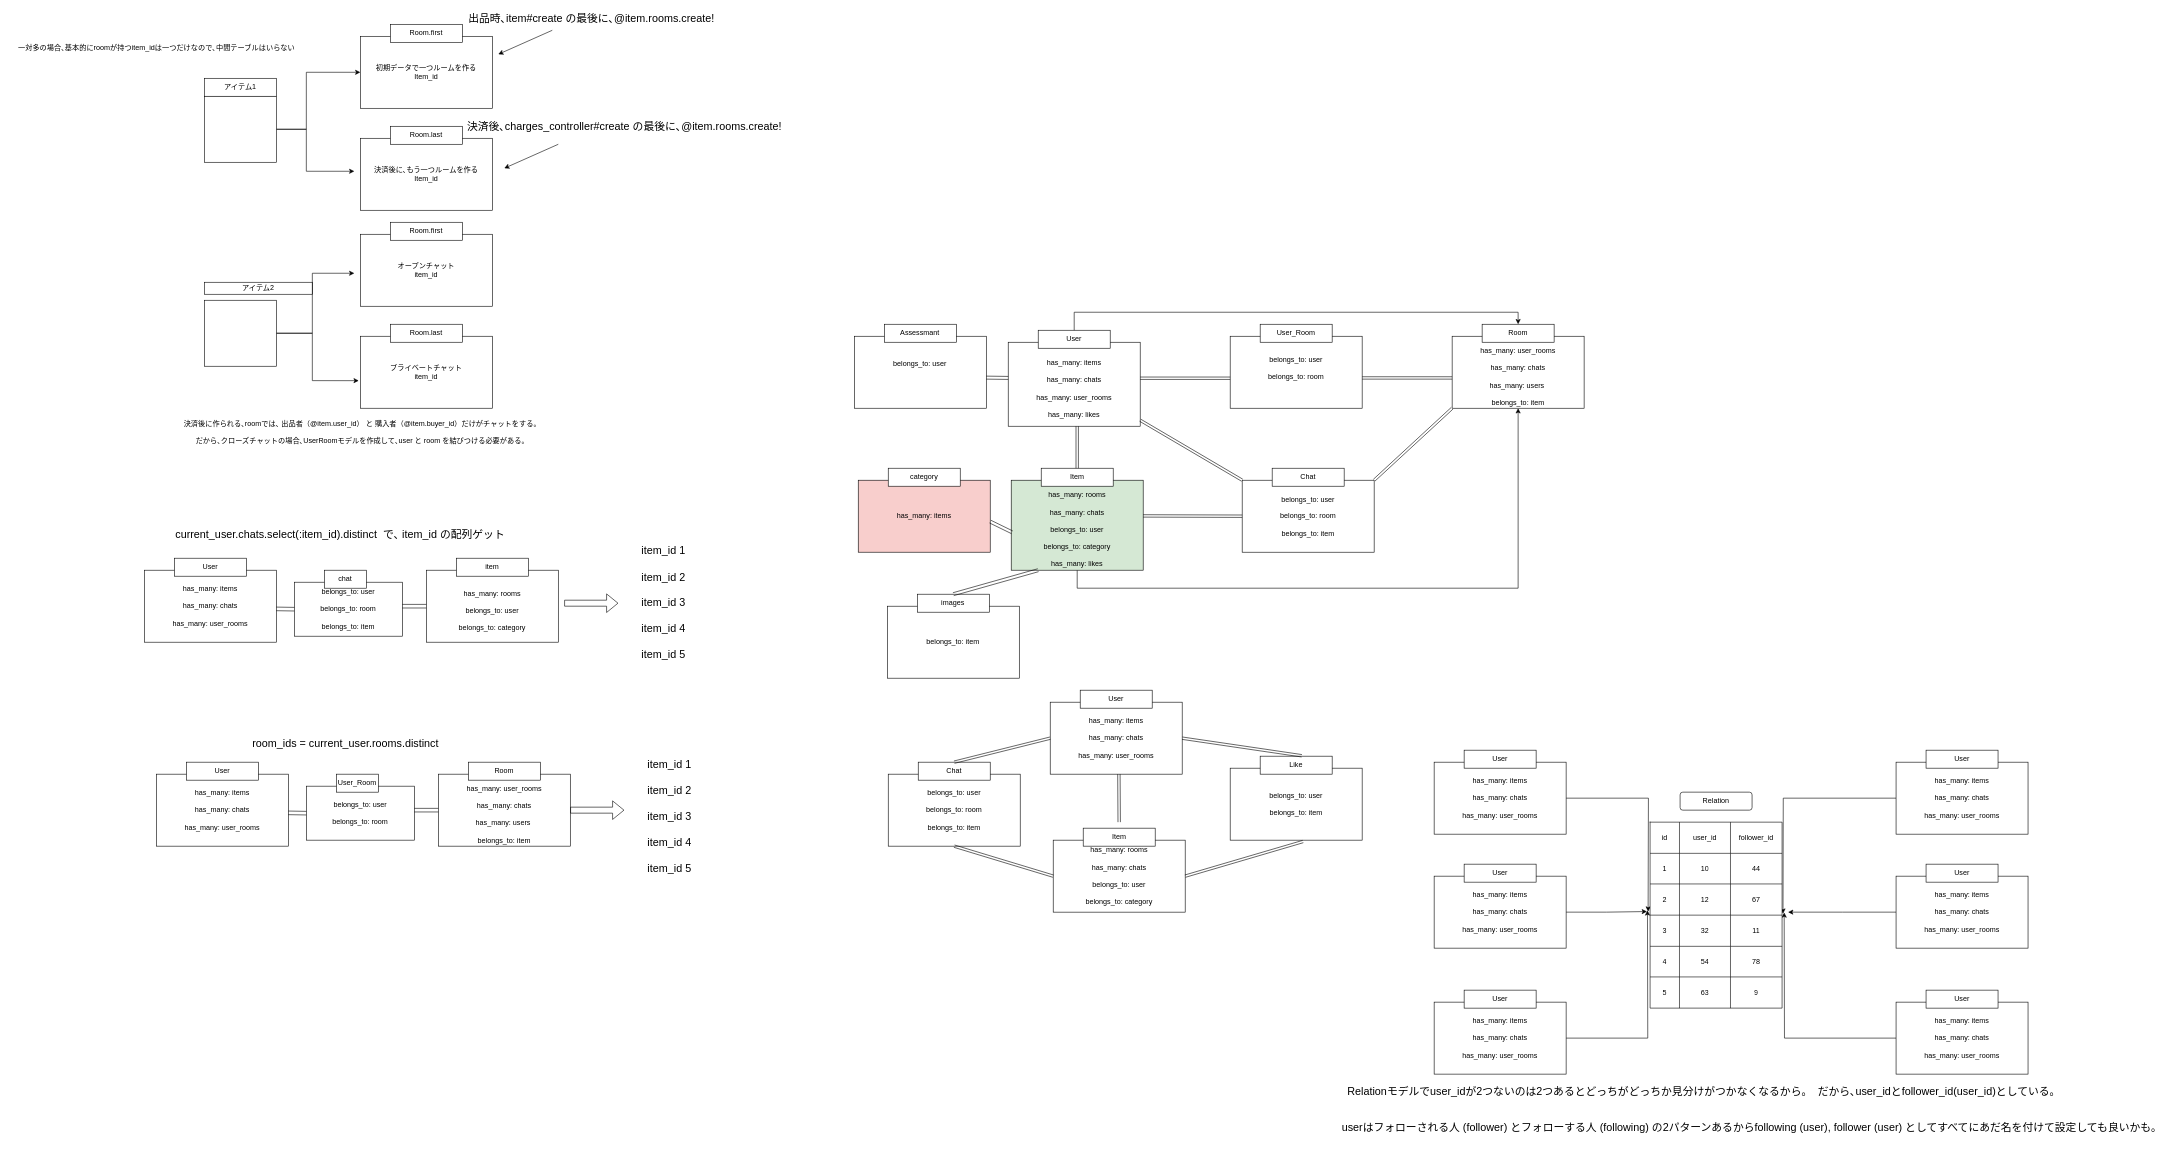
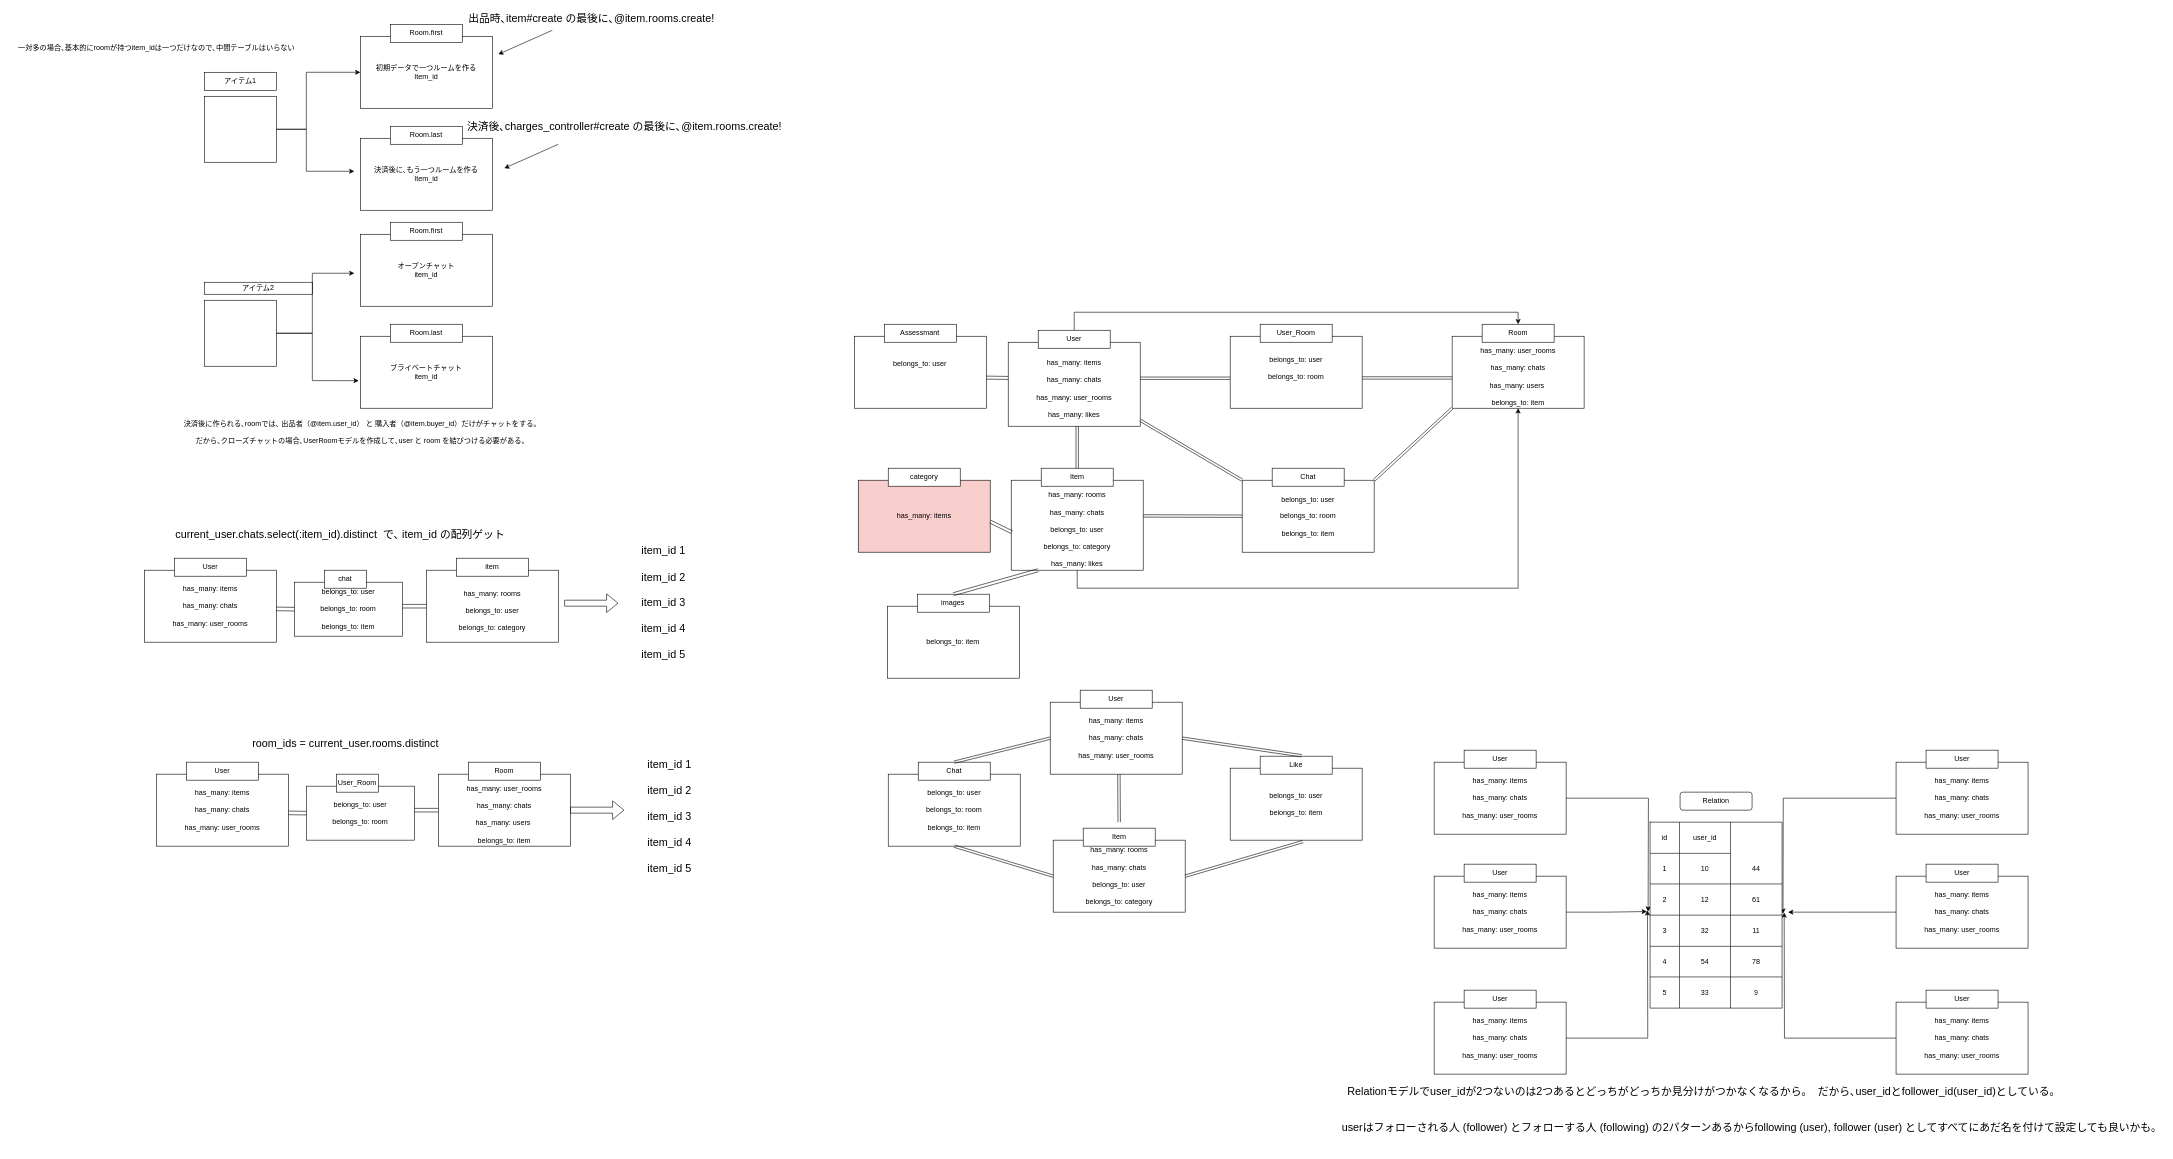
- <mxCell id="3" value="アイテム1" style="whiteSpace=wrap;html=1;" parent="1" vertex="1"><mxGeometry x="340" y="130" width="120" height="30" as="geometry" /></mxCell>
+ <mxCell id="3" value="アイテム1" style="whiteSpace=wrap;html=1;" parent="1" vertex="1"><mxGeometry x="340" y="120" width="120" height="30" as="geometry" /></mxCell>
- <mxCell id="28" value="&lt;span&gt;&lt;br&gt;has_many: rooms&lt;br&gt;&lt;/span&gt;&lt;br&gt;has_many: chats&lt;br&gt;&lt;br&gt;belongs_to: user&lt;br&gt;&lt;br&gt;belongs_to: category&lt;br&gt;&lt;span&gt;&lt;br&gt;&lt;/span&gt;has_many: likes&lt;span&gt;&lt;br&gt;&lt;/span&gt;" style="whiteSpace=wrap;html=1;fillColor=#d5e8d4;" parent="1" vertex="1"><mxGeometry x="1685" y="800" width="220" height="150" as="geometry" /></mxCell>
+ <mxCell id="28" value="&lt;span&gt;&lt;br&gt;has_many: rooms&lt;br&gt;&lt;/span&gt;&lt;br&gt;has_many: chats&lt;br&gt;&lt;br&gt;belongs_to: user&lt;br&gt;&lt;br&gt;belongs_to: category&lt;br&gt;&lt;span&gt;&lt;br&gt;&lt;/span&gt;has_many: likes&lt;span&gt;&lt;br&gt;&lt;/span&gt;" style="whiteSpace=wrap;html=1;" parent="1" vertex="1"><mxGeometry x="1685" y="800" width="220" height="150" as="geometry" /></mxCell>
- <mxCell id="106" value="follower_id" style="shape=partialRectangle;html=1;whiteSpace=wrap;connectable=0;overflow=hidden;fillColor=none;top=0;left=0;bottom=0;right=0;" parent="103" vertex="1"><mxGeometry x="134" width="86" height="52" as="geometry" /></mxCell>
- <mxCell id="114" value="67" style="shape=partialRectangle;html=1;whiteSpace=wrap;connectable=0;overflow=hidden;fillColor=none;top=0;left=0;bottom=0;right=0;" parent="111" vertex="1"><mxGeometry x="134" width="86" height="52" as="geometry" /></mxCell>
+ <mxCell id="114" value="61" style="shape=partialRectangle;html=1;whiteSpace=wrap;connectable=0;overflow=hidden;fillColor=none;top=0;left=0;bottom=0;right=0;" parent="111" vertex="1"><mxGeometry x="134" width="86" height="52" as="geometry" /></mxCell>
- <mxCell id="125" value="63" style="shape=partialRectangle;html=1;whiteSpace=wrap;connectable=0;overflow=hidden;fillColor=none;top=0;left=0;bottom=0;right=0;" parent="123" vertex="1"><mxGeometry x="49" width="85" height="52" as="geometry" /></mxCell>
+ <mxCell id="125" value="33" style="shape=partialRectangle;html=1;whiteSpace=wrap;connectable=0;overflow=hidden;fillColor=none;top=0;left=0;bottom=0;right=0;" parent="123" vertex="1"><mxGeometry x="49" width="85" height="52" as="geometry" /></mxCell>
